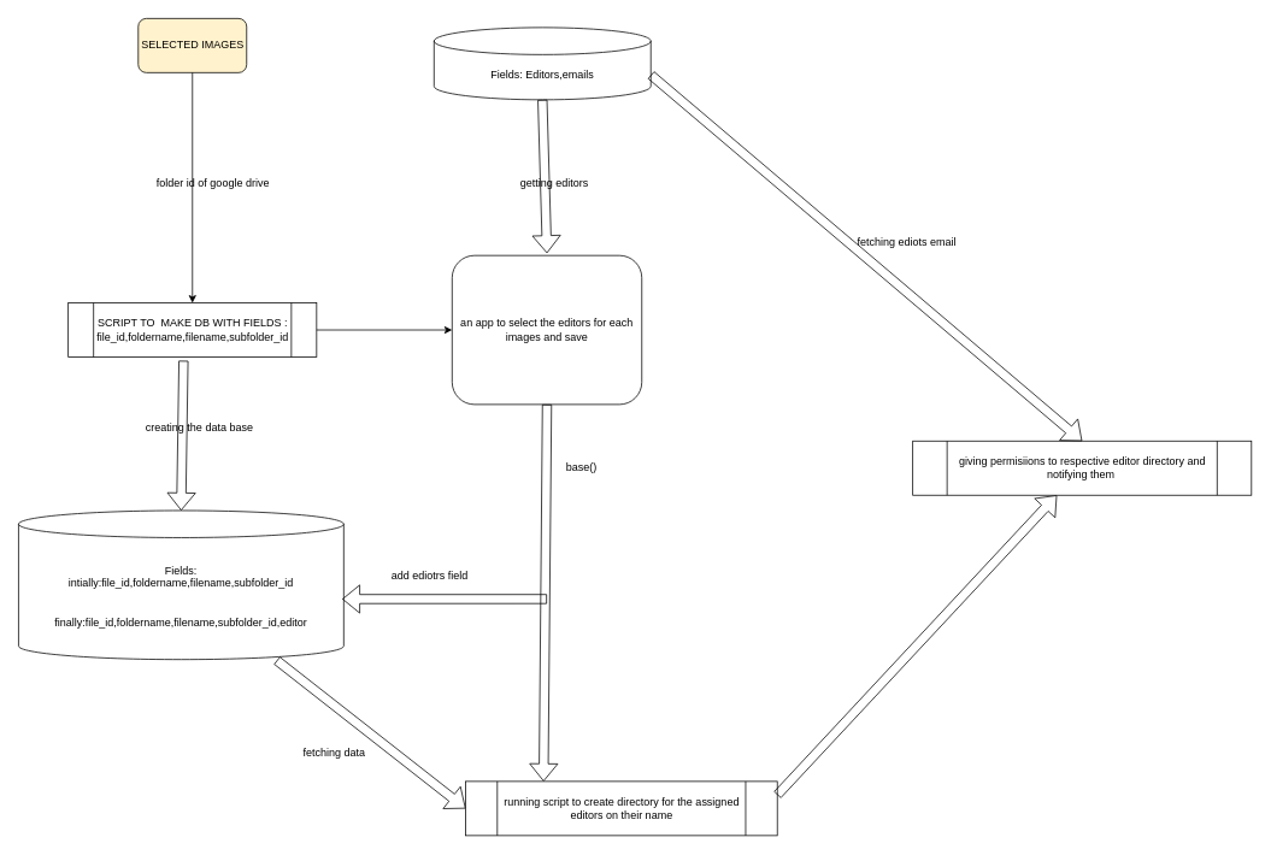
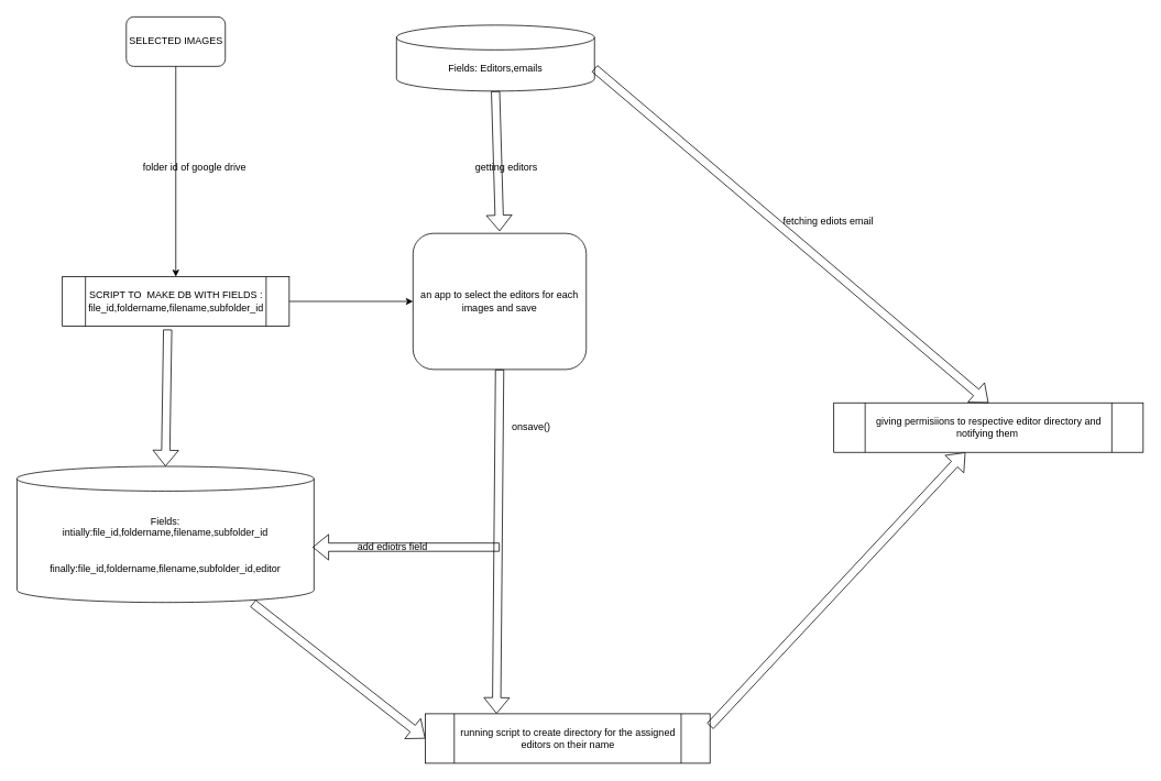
- <mxCell id="4" value="SELECTED IMAGES" style="rounded=1;whiteSpace=wrap;html=1;fillColor=#fff2cc;" vertex="1" parent="1"><mxGeometry x="152.5" y="20" width="120" height="60" as="geometry" /></mxCell>
+ <mxCell id="4" value="SELECTED IMAGES" style="rounded=1;whiteSpace=wrap;html=1;" vertex="1" parent="1"><mxGeometry x="152.5" y="20" width="120" height="60" as="geometry" /></mxCell>
- <mxCell id="23" value="creating the data base" style="text;html=1;align=center;verticalAlign=middle;resizable=0;points=[];autosize=1;strokeColor=none;fillColor=none;" vertex="1" parent="1"><mxGeometry x="145" y="458" width="150" height="30" as="geometry" /></mxCell>
- <mxCell id="13" value="&lt;p style=&quot;line-height: 110%;&quot;&gt;base()&lt;/p&gt;" style="text;html=1;align=center;verticalAlign=middle;resizable=0;points=[];autosize=1;strokeColor=none;fillColor=none;" vertex="1" parent="1"><mxGeometry x="605" y="488" width="75" height="60" as="geometry" /></mxCell>
+ <mxCell id="13" value="&lt;p style=&quot;line-height: 110%;&quot;&gt;onsave()&lt;/p&gt;" style="text;html=1;align=center;verticalAlign=middle;resizable=0;points=[];autosize=1;strokeColor=none;fillColor=none;" vertex="1" parent="1"><mxGeometry x="605" y="488" width="75" height="60" as="geometry" /></mxCell>
- <mxCell id="15" value="add ediotrs field" style="text;html=1;align=center;verticalAlign=middle;resizable=0;points=[];autosize=1;strokeColor=none;fillColor=none;" vertex="1" parent="1"><mxGeometry x="415" y="623" width="120" height="30" as="geometry" /></mxCell>
+ <mxCell id="15" value="add ediotrs field" style="text;html=1;align=center;verticalAlign=middle;resizable=0;points=[];autosize=1;strokeColor=none;fillColor=none;" vertex="1" parent="1"><mxGeometry x="415" y="648" width="120" height="30" as="geometry" /></mxCell>
- <mxCell id="24" value="fetching data&amp;nbsp;" style="text;html=1;align=center;verticalAlign=middle;resizable=0;points=[];autosize=1;strokeColor=none;fillColor=none;" vertex="1" parent="1"><mxGeometry x="318" y="818" width="105" height="30" as="geometry" /></mxCell>
